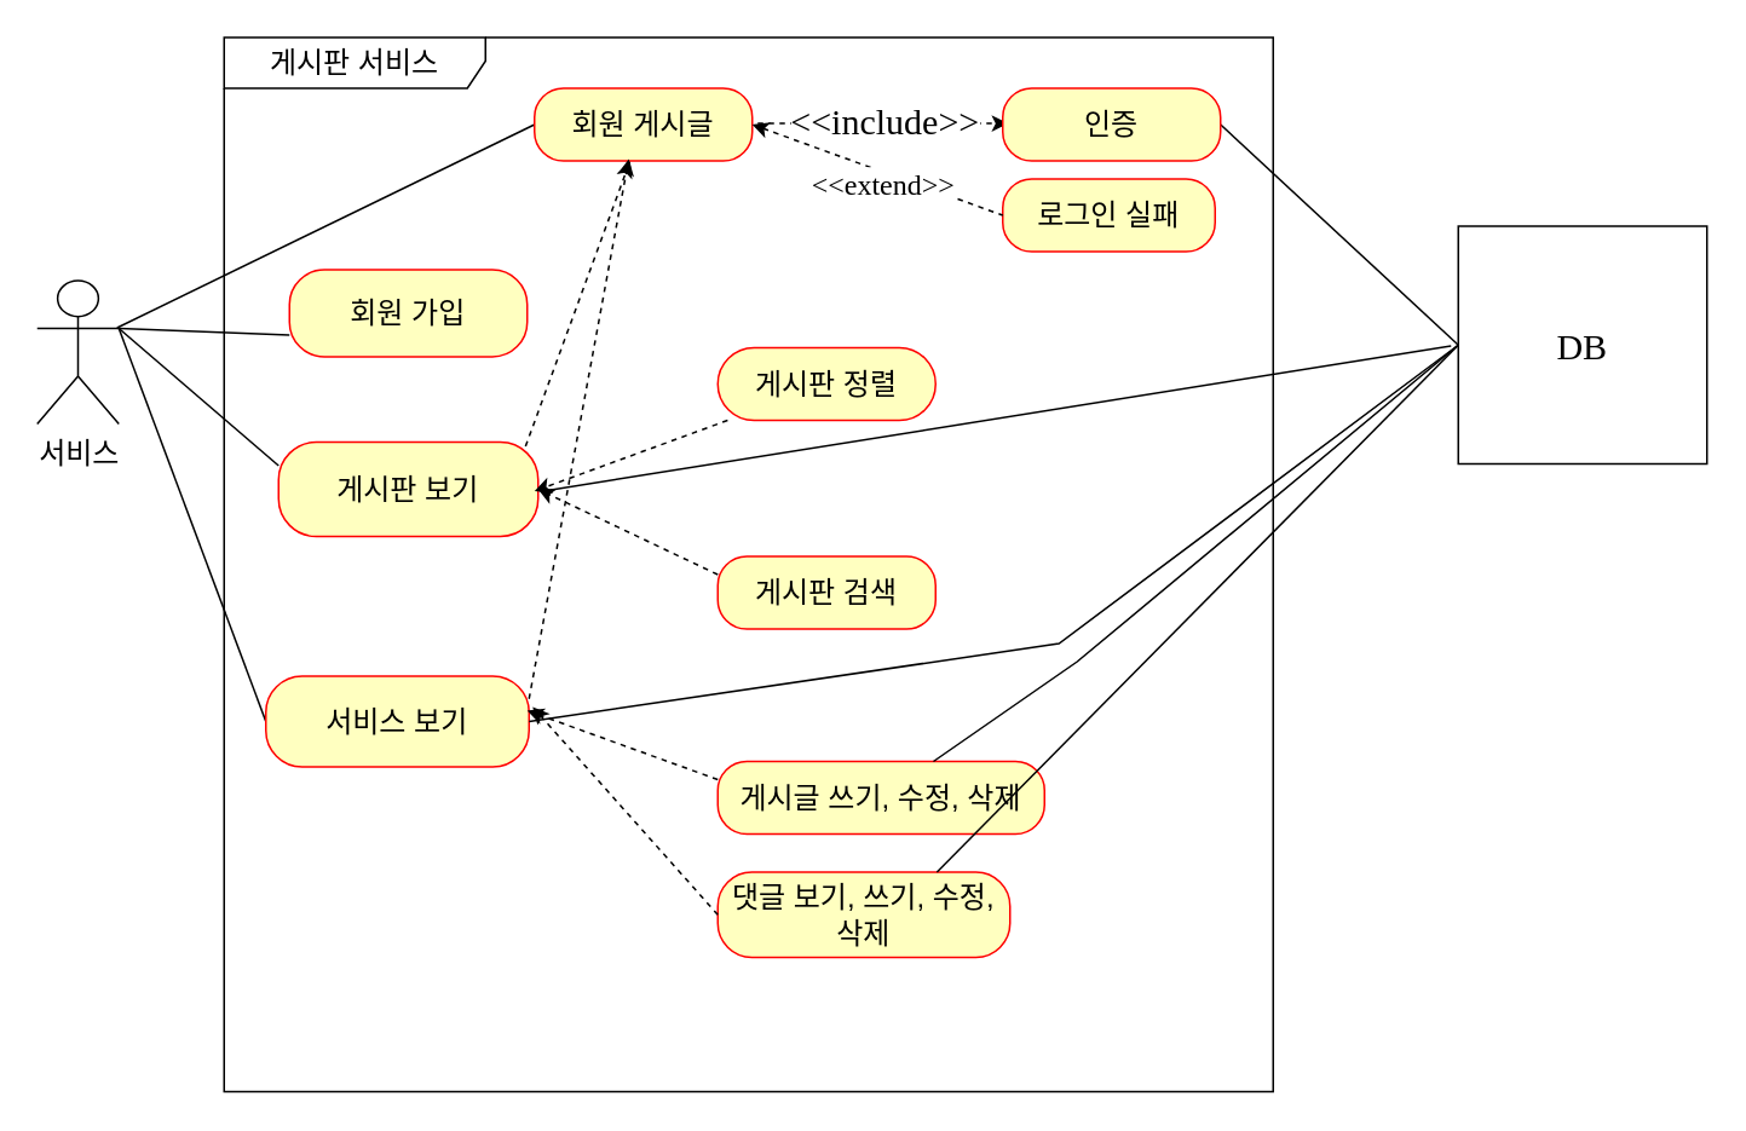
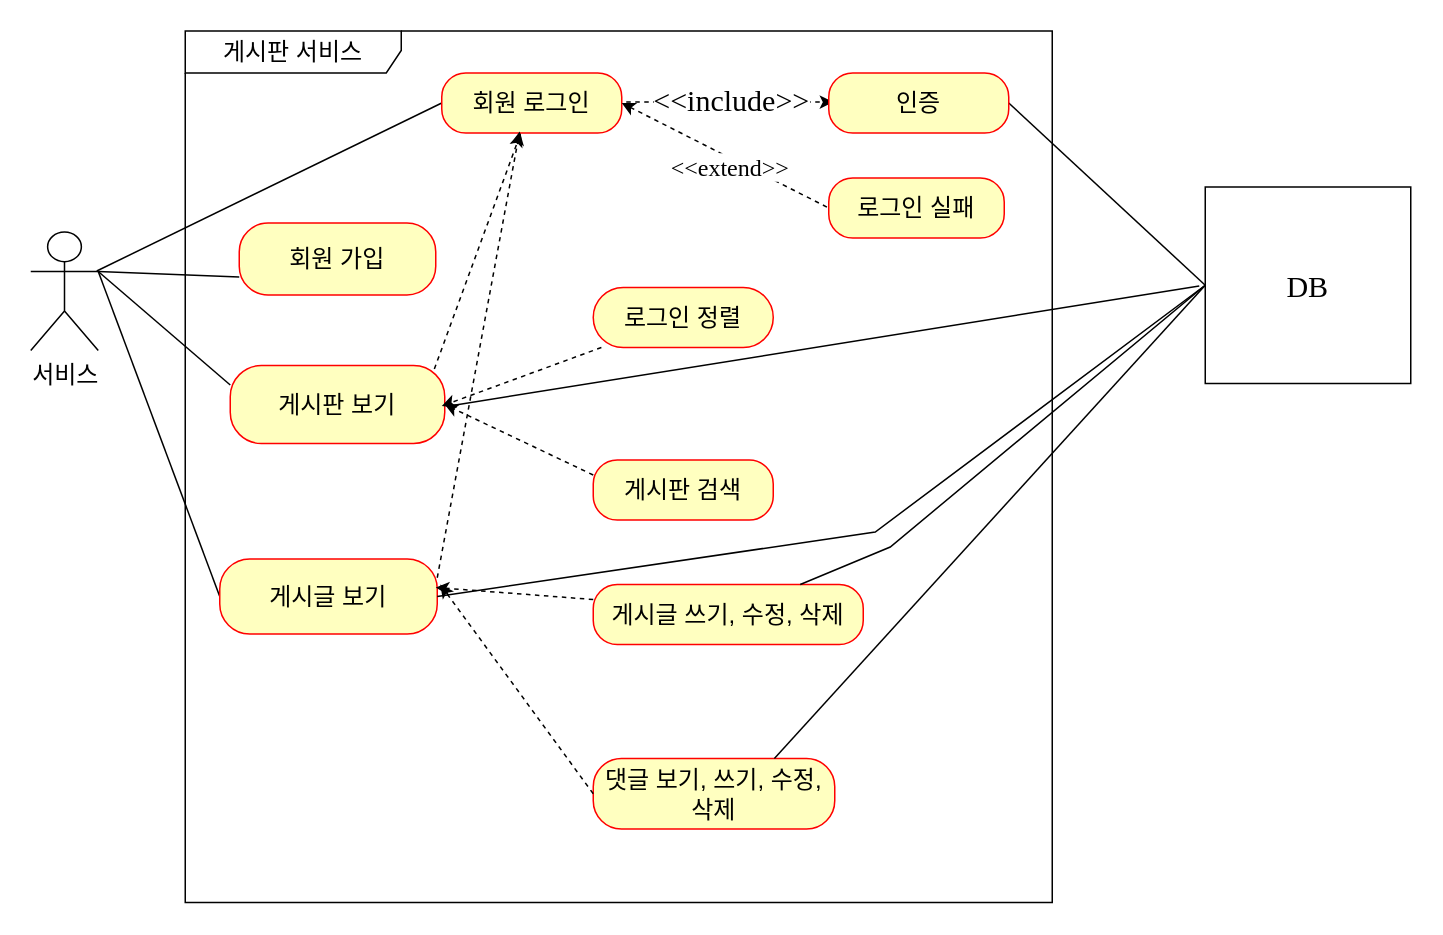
- <mxCell id="14" value="회원 게시글" style="rounded=1;whiteSpace=wrap;html=1;arcSize=40;fontColor=#000000;fillColor=#ffffc0;strokeColor=#ff0000;fontSize=16;" vertex="1" parent="1"><mxGeometry x="294" y="48" width="120" height="40" as="geometry" /></mxCell>
+ <mxCell id="14" value="회원 로그인" style="rounded=1;whiteSpace=wrap;html=1;arcSize=40;fontColor=#000000;fillColor=#ffffc0;strokeColor=#ff0000;fontSize=16;" vertex="1" parent="1"><mxGeometry x="294" y="48" width="120" height="40" as="geometry" /></mxCell>
- <mxCell id="17" value="로그인 실패" style="rounded=1;whiteSpace=wrap;html=1;arcSize=40;fontColor=#000000;fillColor=#ffffc0;strokeColor=#ff0000;fontSize=16;" vertex="1" parent="1"><mxGeometry x="552" y="98" width="117" height="40" as="geometry" /></mxCell>
+ <mxCell id="17" value="로그인 실패" style="rounded=1;whiteSpace=wrap;html=1;arcSize=40;fontColor=#000000;fillColor=#ffffc0;strokeColor=#ff0000;fontSize=16;" vertex="1" parent="1"><mxGeometry x="552" y="118" width="117" height="40" as="geometry" /></mxCell>
- <mxCell id="19" value="게시판 정렬" style="rounded=1;whiteSpace=wrap;html=1;arcSize=50;fontColor=#000000;fillColor=#ffffc0;strokeColor=#ff0000;fontSize=16;" vertex="1" parent="1"><mxGeometry x="395" y="191" width="120" height="40" as="geometry" /></mxCell>
+ <mxCell id="19" value="로그인 정렬" style="rounded=1;whiteSpace=wrap;html=1;arcSize=50;fontColor=#000000;fillColor=#ffffc0;strokeColor=#ff0000;fontSize=16;" vertex="1" parent="1"><mxGeometry x="395" y="191" width="120" height="40" as="geometry" /></mxCell>
- <mxCell id="10" value="서비스 보기" style="rounded=1;whiteSpace=wrap;html=1;arcSize=40;fontColor=#000000;fillColor=#ffffc0;strokeColor=#ff0000;fontSize=16;" vertex="1" parent="1"><mxGeometry x="146" y="372" width="145" height="50" as="geometry" /></mxCell>
+ <mxCell id="10" value="게시글 보기" style="rounded=1;whiteSpace=wrap;html=1;arcSize=40;fontColor=#000000;fillColor=#ffffc0;strokeColor=#ff0000;fontSize=16;" vertex="1" parent="1"><mxGeometry x="146" y="372" width="145" height="50" as="geometry" /></mxCell>
- <mxCell id="21" value="게시글 쓰기, 수정, 삭제" style="rounded=1;whiteSpace=wrap;html=1;arcSize=40;fontColor=#000000;fillColor=#ffffc0;strokeColor=#ff0000;fontSize=16;" vertex="1" parent="1"><mxGeometry x="395" y="419" width="180" height="40" as="geometry" /></mxCell>
+ <mxCell id="21" value="게시글 쓰기, 수정, 삭제" style="rounded=1;whiteSpace=wrap;html=1;arcSize=40;fontColor=#000000;fillColor=#ffffc0;strokeColor=#ff0000;fontSize=16;" vertex="1" parent="1"><mxGeometry x="395" y="389" width="180" height="40" as="geometry" /></mxCell>
- <mxCell id="22" value="댓글 보기, 쓰기, 수정, 삭제" style="rounded=1;whiteSpace=wrap;html=1;arcSize=40;fontColor=#000000;fillColor=#ffffc0;strokeColor=#ff0000;fontSize=16;" vertex="1" parent="1"><mxGeometry x="395" y="480" width="161" height="47" as="geometry" /></mxCell>
+ <mxCell id="22" value="댓글 보기, 쓰기, 수정, 삭제" style="rounded=1;whiteSpace=wrap;html=1;arcSize=40;fontColor=#000000;fillColor=#ffffc0;strokeColor=#ff0000;fontSize=16;" vertex="1" parent="1"><mxGeometry x="395" y="505" width="161" height="47" as="geometry" /></mxCell>
